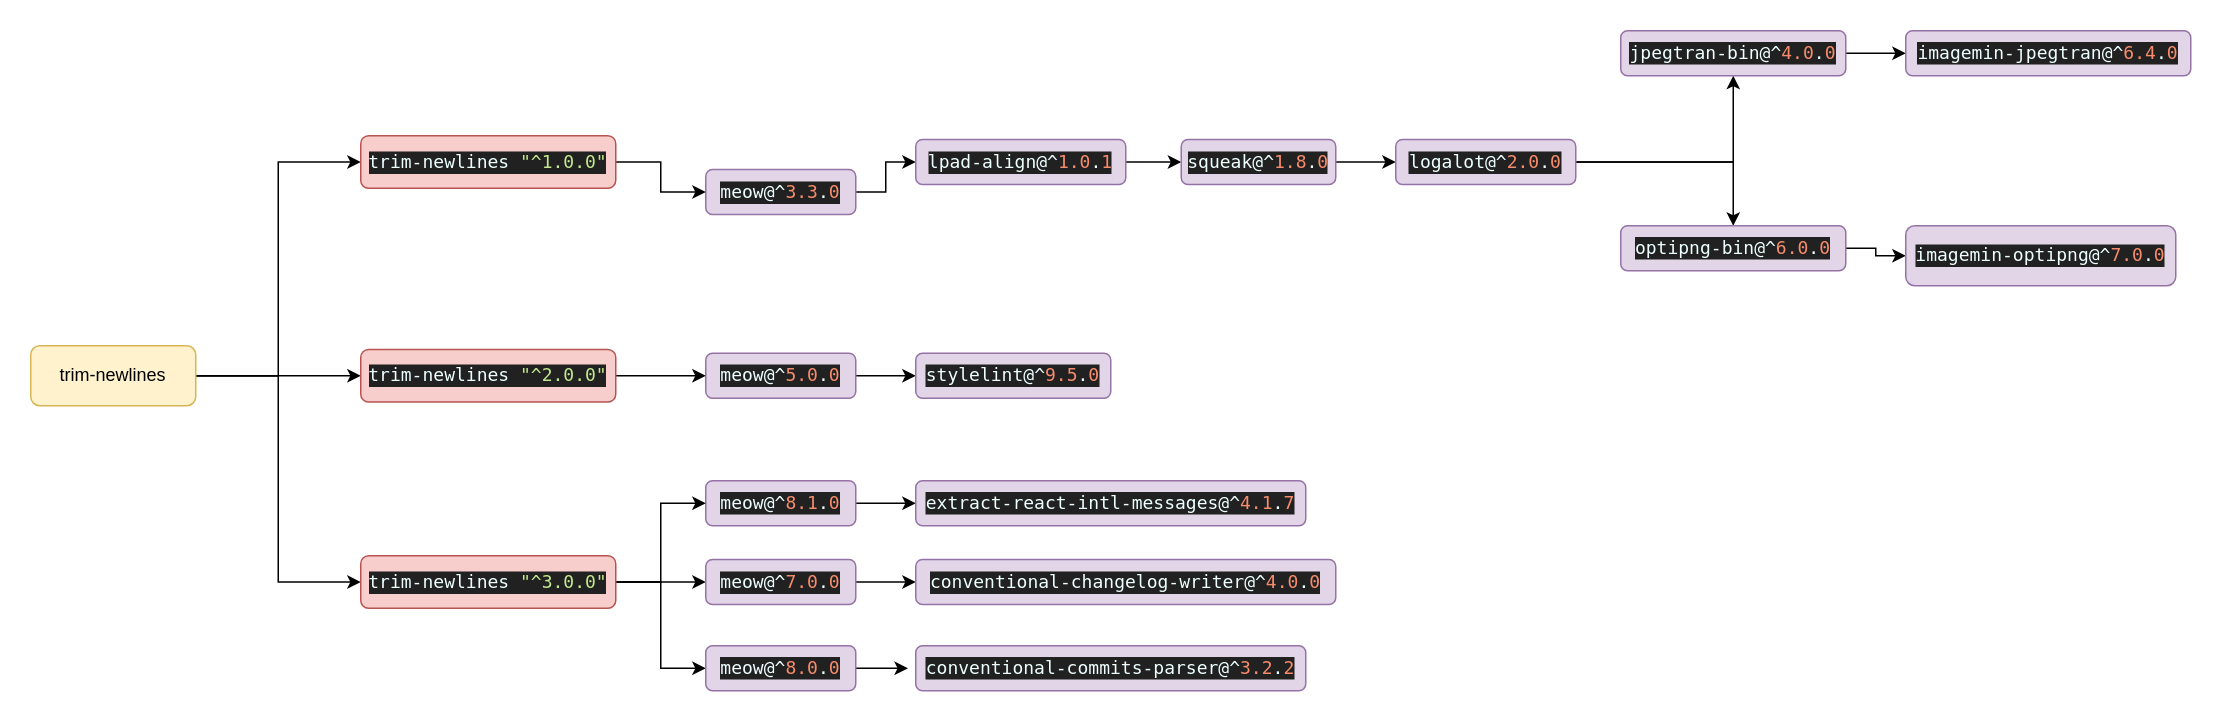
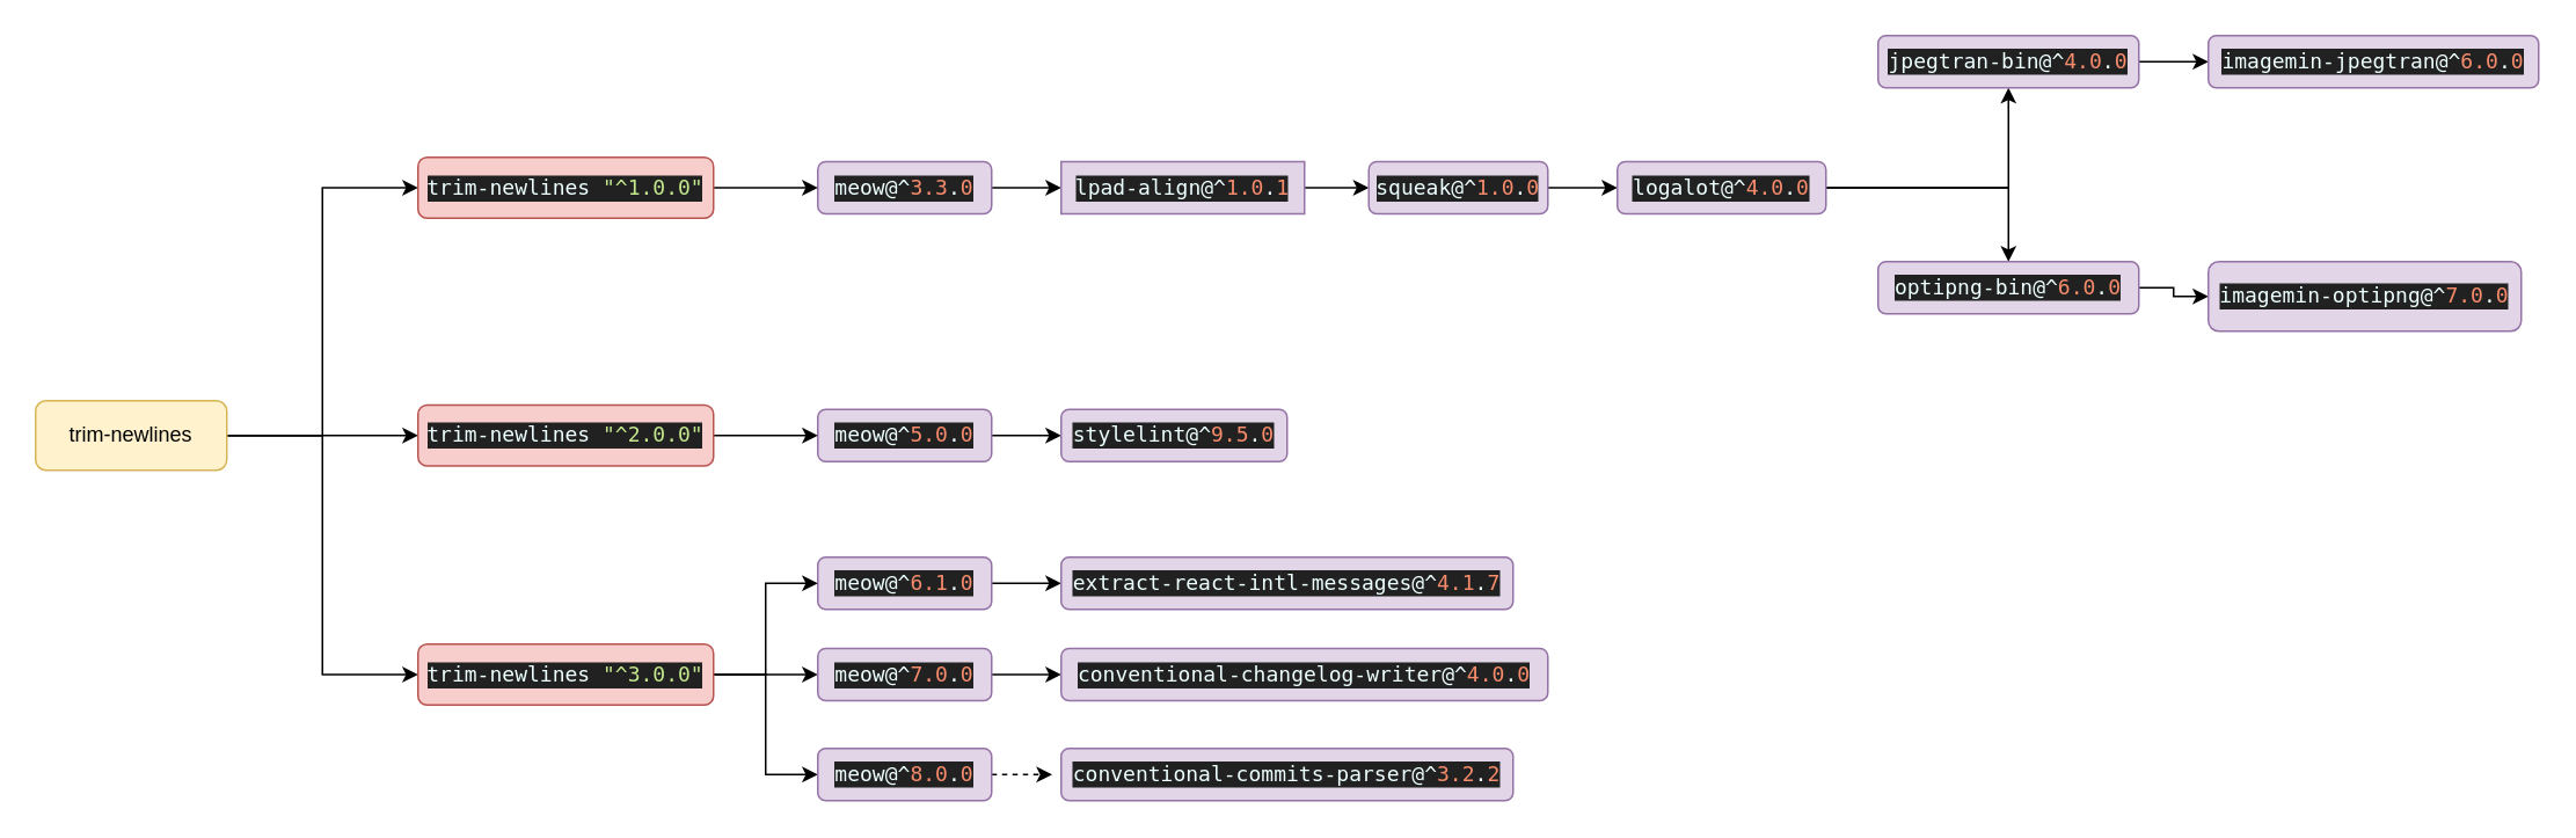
- <mxCell id="36" value="&lt;pre style=&quot;background-color: #212121 ; color: #eeffff ; font-family: &amp;#34;menlo&amp;#34; , monospace ; font-size: 9.0pt&quot;&gt;&lt;pre style=&quot;font-family: &amp;#34;menlo&amp;#34; , monospace ; font-size: 9pt&quot;&gt;&lt;pre style=&quot;font-family: &amp;#34;menlo&amp;#34; , monospace ; font-size: 9pt&quot;&gt;&lt;pre style=&quot;font-family: &amp;#34;menlo&amp;#34; , monospace ; font-size: 9pt&quot;&gt;&lt;pre style=&quot;font-family: &amp;#34;menlo&amp;#34; , monospace ; font-size: 9pt&quot;&gt;&lt;pre style=&quot;font-family: &amp;#34;menlo&amp;#34; , monospace ; font-size: 9pt&quot;&gt;imagemin-jpegtran@^&lt;span style=&quot;color: #f78c6c&quot;&gt;6.4&lt;/span&gt;.&lt;span style=&quot;color: #f78c6c&quot;&gt;0&lt;/span&gt;&lt;/pre&gt;&lt;/pre&gt;&lt;/pre&gt;&lt;/pre&gt;&lt;/pre&gt;&lt;/pre&gt;" style="rounded=1;whiteSpace=wrap;html=1;fillColor=#e1d5e7;strokeColor=#9673a6;" vertex="1" parent="1"><mxGeometry x="1270" y="20" width="190" height="30" as="geometry" /></mxCell>
+ <mxCell id="36" value="&lt;pre style=&quot;background-color: #212121 ; color: #eeffff ; font-family: &amp;#34;menlo&amp;#34; , monospace ; font-size: 9.0pt&quot;&gt;&lt;pre style=&quot;font-family: &amp;#34;menlo&amp;#34; , monospace ; font-size: 9pt&quot;&gt;&lt;pre style=&quot;font-family: &amp;#34;menlo&amp;#34; , monospace ; font-size: 9pt&quot;&gt;&lt;pre style=&quot;font-family: &amp;#34;menlo&amp;#34; , monospace ; font-size: 9pt&quot;&gt;&lt;pre style=&quot;font-family: &amp;#34;menlo&amp;#34; , monospace ; font-size: 9pt&quot;&gt;&lt;pre style=&quot;font-family: &amp;#34;menlo&amp;#34; , monospace ; font-size: 9pt&quot;&gt;imagemin-jpegtran@^&lt;span style=&quot;color: #f78c6c&quot;&gt;6.0&lt;/span&gt;.&lt;span style=&quot;color: #f78c6c&quot;&gt;0&lt;/span&gt;&lt;/pre&gt;&lt;/pre&gt;&lt;/pre&gt;&lt;/pre&gt;&lt;/pre&gt;&lt;/pre&gt;" style="rounded=1;whiteSpace=wrap;html=1;fillColor=#e1d5e7;strokeColor=#9673a6;" vertex="1" parent="1"><mxGeometry x="1270" y="20" width="190" height="30" as="geometry" /></mxCell>
- <mxCell id="25" value="&lt;pre style=&quot;background-color: #212121 ; color: #eeffff ; font-family: &amp;#34;menlo&amp;#34; , monospace ; font-size: 9.0pt&quot;&gt;&lt;pre style=&quot;font-family: &amp;#34;menlo&amp;#34; , monospace ; font-size: 9pt&quot;&gt;lpad-align@^&lt;span style=&quot;color: #f78c6c&quot;&gt;1.0&lt;/span&gt;.&lt;span style=&quot;color: #f78c6c&quot;&gt;1&lt;/span&gt;&lt;/pre&gt;&lt;/pre&gt;" style="rounded=1;whiteSpace=wrap;html=1;fillColor=#e1d5e7;strokeColor=#9673a6;" vertex="1" parent="1"><mxGeometry x="610" y="92.5" width="140" height="30" as="geometry" /></mxCell>
+ <mxCell id="25" value="&lt;pre style=&quot;background-color: #212121 ; color: #eeffff ; font-family: &amp;#34;menlo&amp;#34; , monospace ; font-size: 9.0pt&quot;&gt;&lt;pre style=&quot;font-family: &amp;#34;menlo&amp;#34; , monospace ; font-size: 9pt&quot;&gt;lpad-align@^&lt;span style=&quot;color: #f78c6c&quot;&gt;1.0&lt;/span&gt;.&lt;span style=&quot;color: #f78c6c&quot;&gt;1&lt;/span&gt;&lt;/pre&gt;&lt;/pre&gt;" style="whiteSpace=wrap;html=1;fillColor=#e1d5e7;strokeColor=#9673a6;rounded=0;" vertex="1" parent="1"><mxGeometry x="610" y="92.5" width="140" height="30" as="geometry" /></mxCell>
- <mxCell id="27" value="&lt;pre style=&quot;background-color: #212121 ; color: #eeffff ; font-family: &amp;#34;menlo&amp;#34; , monospace ; font-size: 9.0pt&quot;&gt;&lt;pre style=&quot;font-family: &amp;#34;menlo&amp;#34; , monospace ; font-size: 9pt&quot;&gt;&lt;pre style=&quot;font-family: &amp;#34;menlo&amp;#34; , monospace ; font-size: 9pt&quot;&gt;squeak@^&lt;span style=&quot;color: #f78c6c&quot;&gt;1.8&lt;/span&gt;.&lt;span style=&quot;color: #f78c6c&quot;&gt;0&lt;/span&gt;&lt;/pre&gt;&lt;/pre&gt;&lt;/pre&gt;" style="rounded=1;whiteSpace=wrap;html=1;fillColor=#e1d5e7;strokeColor=#9673a6;" vertex="1" parent="1"><mxGeometry x="787" y="92.5" width="103" height="30" as="geometry" /></mxCell>
+ <mxCell id="27" value="&lt;pre style=&quot;background-color: #212121 ; color: #eeffff ; font-family: &amp;#34;menlo&amp;#34; , monospace ; font-size: 9.0pt&quot;&gt;&lt;pre style=&quot;font-family: &amp;#34;menlo&amp;#34; , monospace ; font-size: 9pt&quot;&gt;&lt;pre style=&quot;font-family: &amp;#34;menlo&amp;#34; , monospace ; font-size: 9pt&quot;&gt;squeak@^&lt;span style=&quot;color: #f78c6c&quot;&gt;1.0&lt;/span&gt;.&lt;span style=&quot;color: #f78c6c&quot;&gt;0&lt;/span&gt;&lt;/pre&gt;&lt;/pre&gt;&lt;/pre&gt;" style="rounded=1;whiteSpace=wrap;html=1;fillColor=#e1d5e7;strokeColor=#9673a6;" vertex="1" parent="1"><mxGeometry x="787" y="92.5" width="103" height="30" as="geometry" /></mxCell>
- <mxCell id="30" value="&lt;pre style=&quot;background-color: #212121 ; color: #eeffff ; font-family: &amp;#34;menlo&amp;#34; , monospace ; font-size: 9.0pt&quot;&gt;&lt;pre style=&quot;font-family: &amp;#34;menlo&amp;#34; , monospace ; font-size: 9pt&quot;&gt;&lt;pre style=&quot;font-family: &amp;#34;menlo&amp;#34; , monospace ; font-size: 9pt&quot;&gt;&lt;pre style=&quot;font-family: &amp;#34;menlo&amp;#34; , monospace ; font-size: 9pt&quot;&gt;logalot@^&lt;span style=&quot;color: #f78c6c&quot;&gt;2.0&lt;/span&gt;.&lt;span style=&quot;color: #f78c6c&quot;&gt;0&lt;/span&gt;&lt;/pre&gt;&lt;/pre&gt;&lt;/pre&gt;&lt;/pre&gt;" style="rounded=1;whiteSpace=wrap;html=1;fillColor=#e1d5e7;strokeColor=#9673a6;" vertex="1" parent="1"><mxGeometry x="930" y="92.5" width="120" height="30" as="geometry" /></mxCell>
+ <mxCell id="30" value="&lt;pre style=&quot;background-color: #212121 ; color: #eeffff ; font-family: &amp;#34;menlo&amp;#34; , monospace ; font-size: 9.0pt&quot;&gt;&lt;pre style=&quot;font-family: &amp;#34;menlo&amp;#34; , monospace ; font-size: 9pt&quot;&gt;&lt;pre style=&quot;font-family: &amp;#34;menlo&amp;#34; , monospace ; font-size: 9pt&quot;&gt;&lt;pre style=&quot;font-family: &amp;#34;menlo&amp;#34; , monospace ; font-size: 9pt&quot;&gt;logalot@^&lt;span style=&quot;color: #f78c6c&quot;&gt;4.0&lt;/span&gt;.&lt;span style=&quot;color: #f78c6c&quot;&gt;0&lt;/span&gt;&lt;/pre&gt;&lt;/pre&gt;&lt;/pre&gt;&lt;/pre&gt;" style="rounded=1;whiteSpace=wrap;html=1;fillColor=#e1d5e7;strokeColor=#9673a6;" vertex="1" parent="1"><mxGeometry x="930" y="92.5" width="120" height="30" as="geometry" /></mxCell>
- <mxCell id="7" value="&lt;pre style=&quot;background-color: #212121 ; color: #eeffff ; font-family: &amp;#34;menlo&amp;#34; , monospace ; font-size: 9.0pt&quot;&gt;meow@^&lt;span style=&quot;color: #f78c6c&quot;&gt;3.3&lt;/span&gt;.&lt;span style=&quot;color: #f78c6c&quot;&gt;0&lt;/span&gt;&lt;/pre&gt;" style="rounded=1;whiteSpace=wrap;html=1;fillColor=#e1d5e7;strokeColor=#9673a6;" vertex="1" parent="1"><mxGeometry x="470" y="112.5" width="100" height="30" as="geometry" /></mxCell>
+ <mxCell id="7" value="&lt;pre style=&quot;background-color: #212121 ; color: #eeffff ; font-family: &amp;#34;menlo&amp;#34; , monospace ; font-size: 9.0pt&quot;&gt;meow@^&lt;span style=&quot;color: #f78c6c&quot;&gt;3.3&lt;/span&gt;.&lt;span style=&quot;color: #f78c6c&quot;&gt;0&lt;/span&gt;&lt;/pre&gt;" style="rounded=1;whiteSpace=wrap;html=1;fillColor=#e1d5e7;strokeColor=#9673a6;" vertex="1" parent="1"><mxGeometry x="470" y="92.5" width="100" height="30" as="geometry" /></mxCell>
- <mxCell id="15" value="&lt;pre style=&quot;background-color: #212121 ; color: #eeffff ; font-family: &amp;#34;menlo&amp;#34; , monospace ; font-size: 9.0pt&quot;&gt;&lt;pre style=&quot;font-family: &amp;#34;menlo&amp;#34; , monospace ; font-size: 9pt&quot;&gt;&lt;pre style=&quot;font-family: &amp;#34;menlo&amp;#34; , monospace ; font-size: 9pt&quot;&gt;meow@^&lt;span style=&quot;color: #f78c6c&quot;&gt;8.1&lt;/span&gt;.&lt;span style=&quot;color: #f78c6c&quot;&gt;0&lt;/span&gt;&lt;/pre&gt;&lt;/pre&gt;&lt;/pre&gt;" style="rounded=1;whiteSpace=wrap;html=1;fillColor=#e1d5e7;strokeColor=#9673a6;" vertex="1" parent="1"><mxGeometry x="470" y="320" width="100" height="30" as="geometry" /></mxCell>
+ <mxCell id="15" value="&lt;pre style=&quot;background-color: #212121 ; color: #eeffff ; font-family: &amp;#34;menlo&amp;#34; , monospace ; font-size: 9.0pt&quot;&gt;&lt;pre style=&quot;font-family: &amp;#34;menlo&amp;#34; , monospace ; font-size: 9pt&quot;&gt;&lt;pre style=&quot;font-family: &amp;#34;menlo&amp;#34; , monospace ; font-size: 9pt&quot;&gt;meow@^&lt;span style=&quot;color: #f78c6c&quot;&gt;6.1&lt;/span&gt;.&lt;span style=&quot;color: #f78c6c&quot;&gt;0&lt;/span&gt;&lt;/pre&gt;&lt;/pre&gt;&lt;/pre&gt;" style="rounded=1;whiteSpace=wrap;html=1;fillColor=#e1d5e7;strokeColor=#9673a6;" vertex="1" parent="1"><mxGeometry x="470" y="320" width="100" height="30" as="geometry" /></mxCell>
- <mxCell id="22" style="edgeStyle=orthogonalEdgeStyle;rounded=0;orthogonalLoop=1;jettySize=auto;html=1;exitX=1;exitY=0.5;exitDx=0;exitDy=0;entryX=-0.02;entryY=0.489;entryDx=0;entryDy=0;entryPerimeter=0;" edge="1" parent="1" source="23" target="40"><mxGeometry relative="1" as="geometry" /></mxCell>
+ <mxCell id="22" style="edgeStyle=orthogonalEdgeStyle;rounded=0;orthogonalLoop=1;jettySize=auto;html=1;exitX=1;exitY=0.5;exitDx=0;exitDy=0;entryX=-0.02;entryY=0.489;entryDx=0;entryDy=0;entryPerimeter=0;dashed=1;" edge="1" parent="1" source="23" target="40"><mxGeometry relative="1" as="geometry" /></mxCell>
